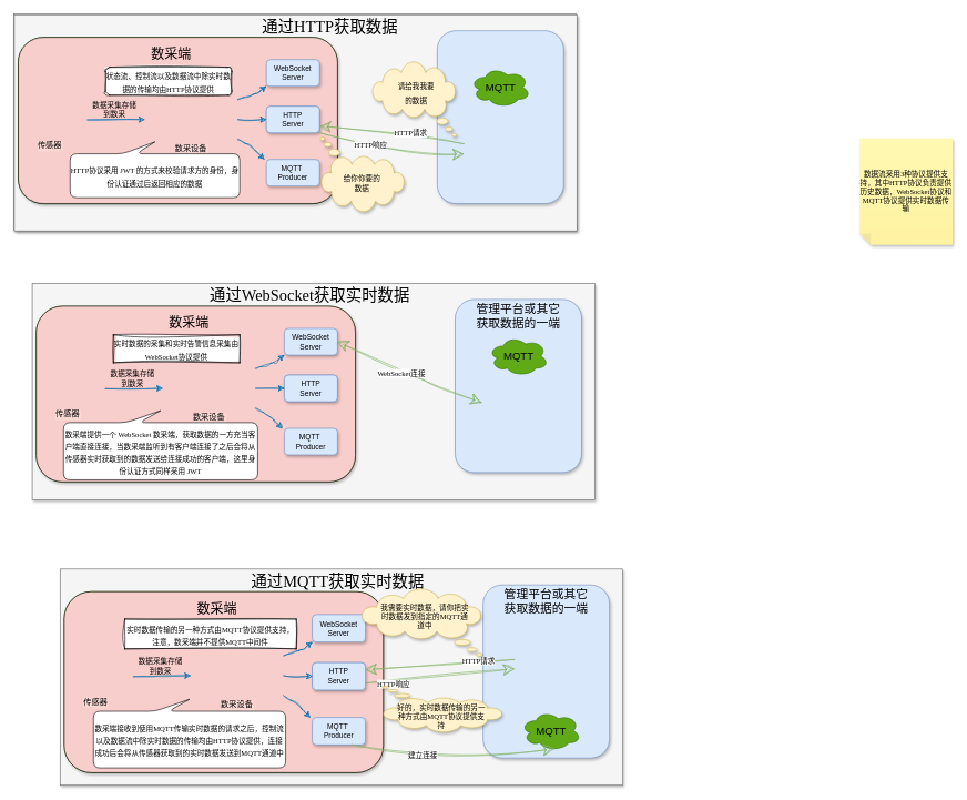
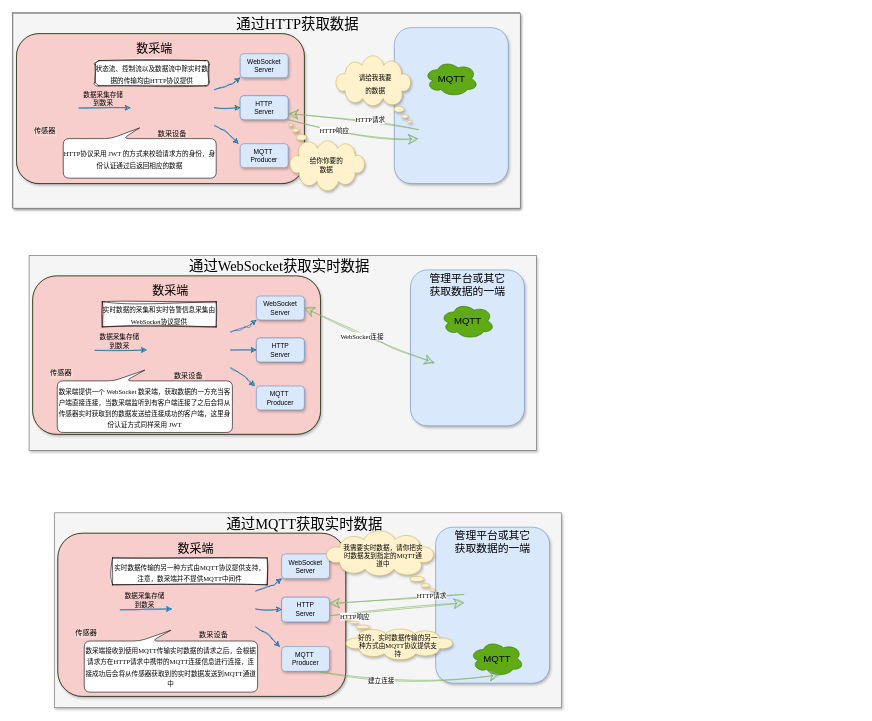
- <mxCell id="39" value="数据流采用3种协议提供支持，其中HTTP协议负责提供历史数据，WebSocket协议和MQTT协议提供实时数据传输" style="shape=note;whiteSpace=wrap;html=1;backgroundOutline=1;fontColor=#000000;darkOpacity=0.05;fillColor=#FFF9B2;strokeColor=none;fillStyle=solid;direction=west;gradientDirection=north;gradientColor=#FFF2A1;shadow=1;size=17;pointerEvents=1;rounded=1;sketch=0;hachureGap=4;jiggle=2;curveFitting=1;fontFamily=Verdana;fontSize=11;" parent="1" vertex="1"><mxGeometry x="1292" y="207" width="140" height="160" as="geometry" /></mxCell>
- <mxCell id="129" value="&lt;p style=&quot;line-height: 60%;&quot;&gt;&lt;span style=&quot;font-size: 11px;&quot;&gt;数采端接收到使用MQTT传输实时数据的请求之后，控制流以及数据流中除实时数据的传输均由HTTP协议提供，连接成功后会将从传感器获取到的实时数据发送到MQTT通道中&lt;/span&gt;&lt;/p&gt;" style="shape=callout;whiteSpace=wrap;html=1;perimeter=calloutPerimeter;rounded=1;shadow=0;sketch=0;hachureGap=4;jiggle=2;curveFitting=1;strokeColor=default;fontFamily=Verdana;fontSize=24;flipH=1;flipV=1;size=18;position=0.61;" parent="110" vertex="1"><mxGeometry x="44" y="161.76" width="289" height="103.24" as="geometry" /></mxCell>
+ <mxCell id="129" value="&lt;p style=&quot;line-height: 60%;&quot;&gt;&lt;span style=&quot;font-size: 11px;&quot;&gt;数采端接收到使用MQTT传输实时数据的请求之后，会根据请求方在HTTP请求中携带的MQTT连接信息进行连接，连接成功后会将从传感器获取到的实时数据发送到MQTT通道中&lt;/span&gt;&lt;/p&gt;" style="shape=callout;whiteSpace=wrap;html=1;perimeter=calloutPerimeter;rounded=1;shadow=0;sketch=0;hachureGap=4;jiggle=2;curveFitting=1;strokeColor=default;fontFamily=Verdana;fontSize=24;flipH=1;flipV=1;size=18;position=0.61;" parent="110" vertex="1"><mxGeometry x="44" y="161.76" width="289" height="103.24" as="geometry" /></mxCell>
